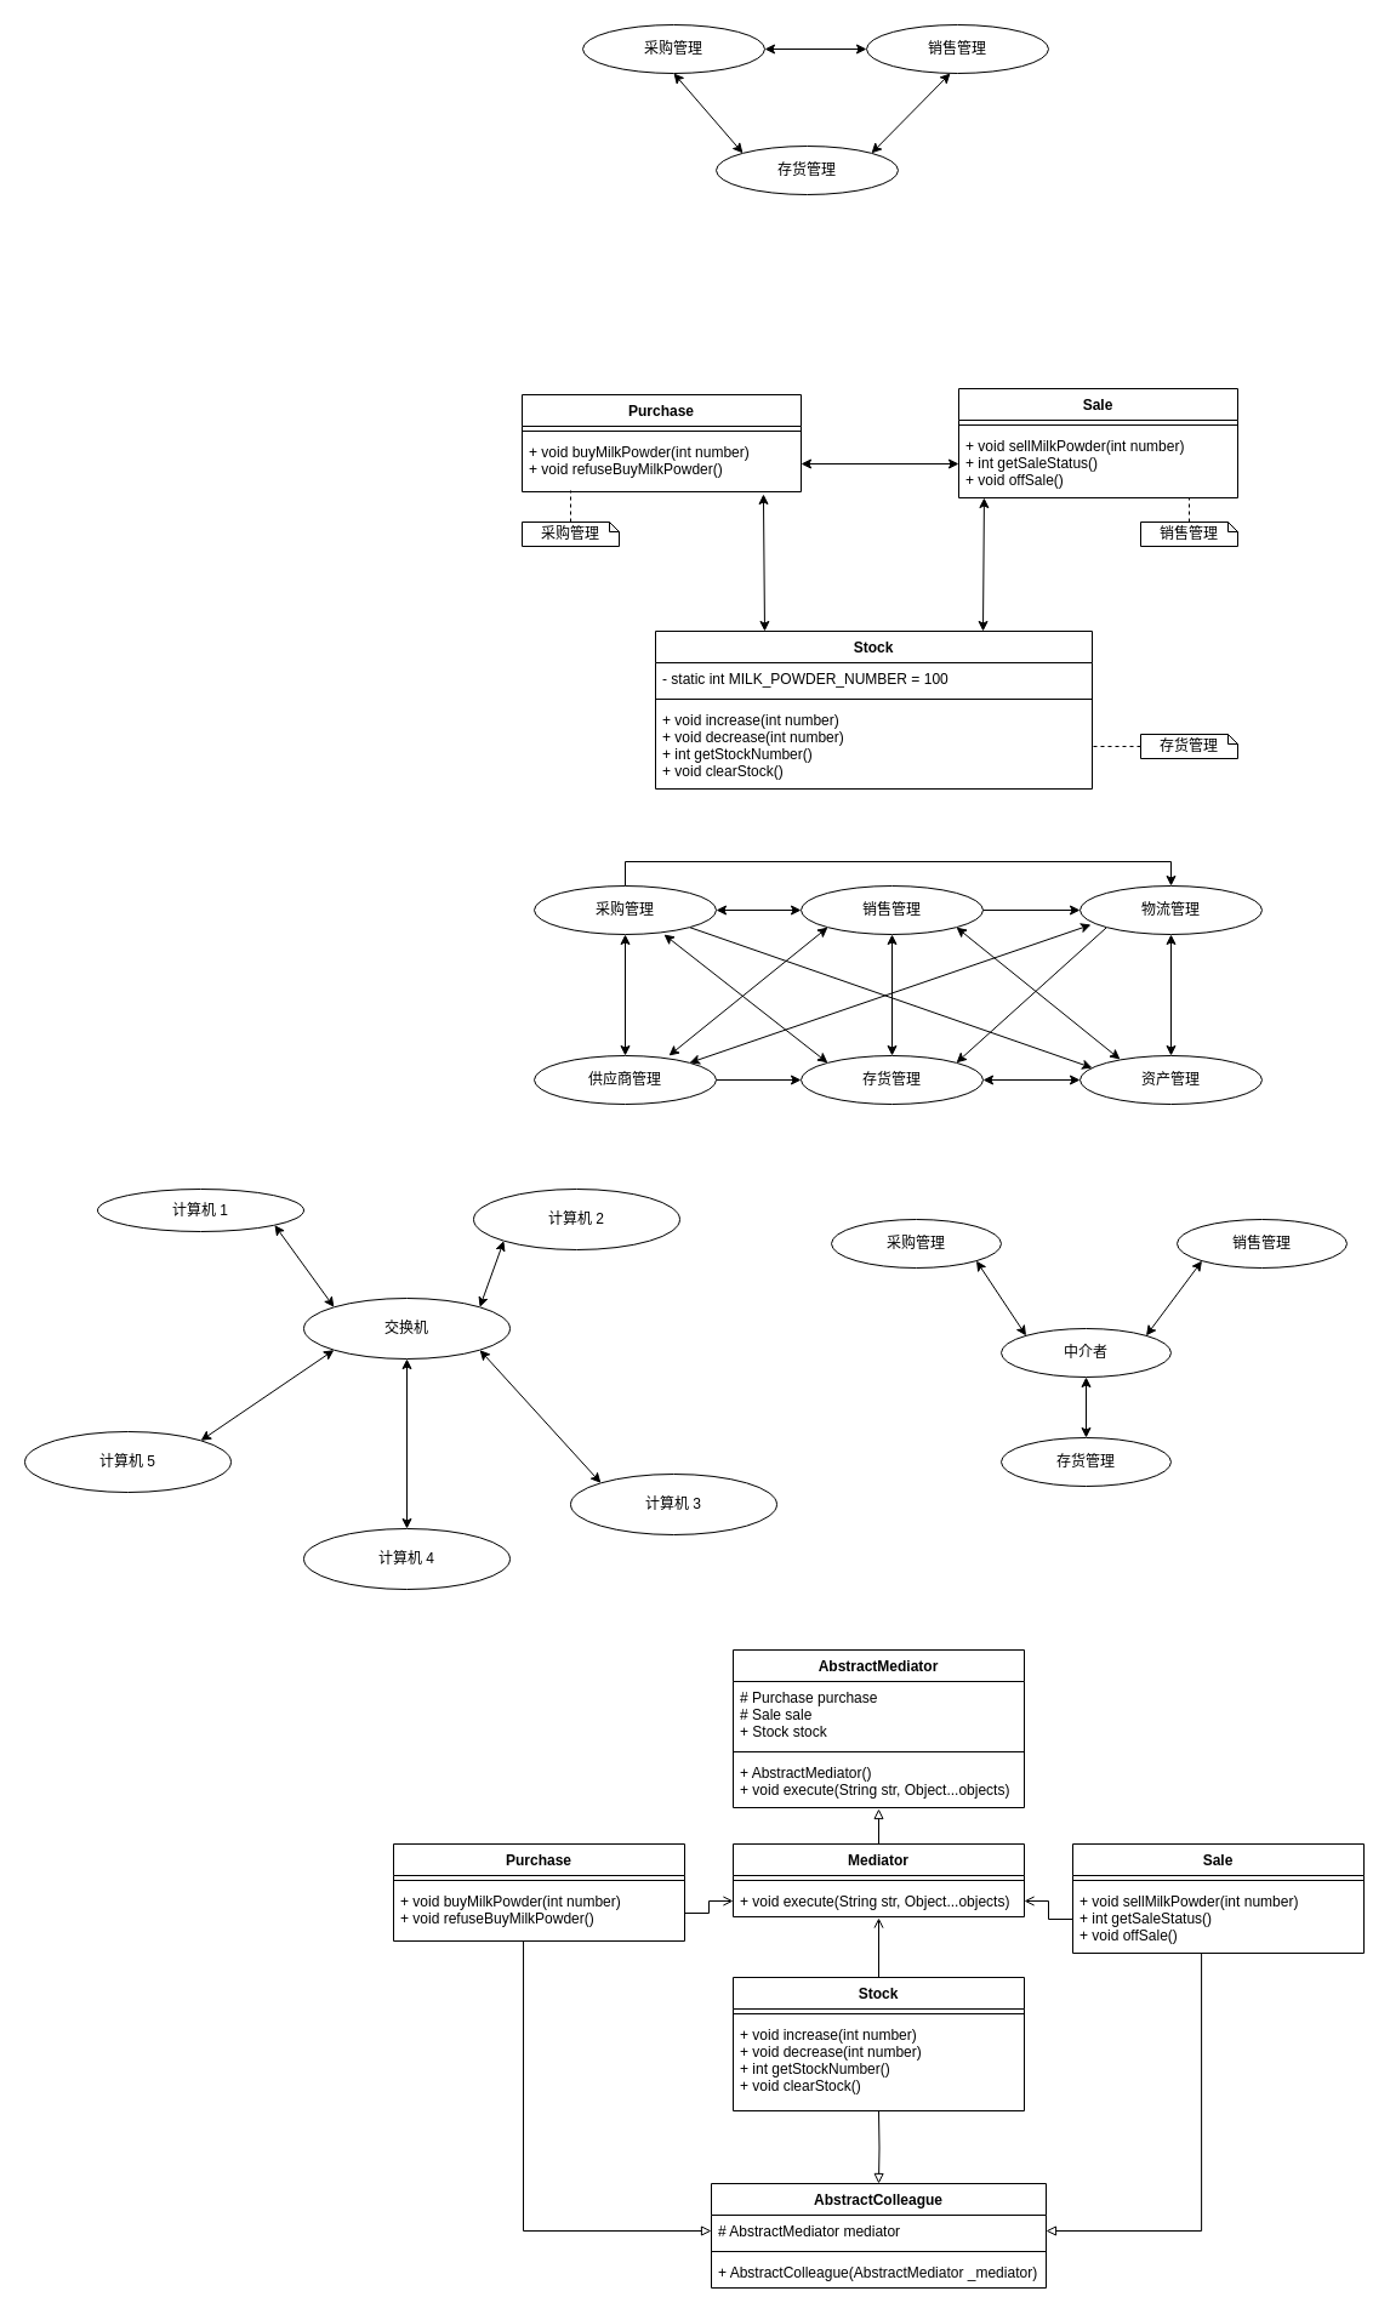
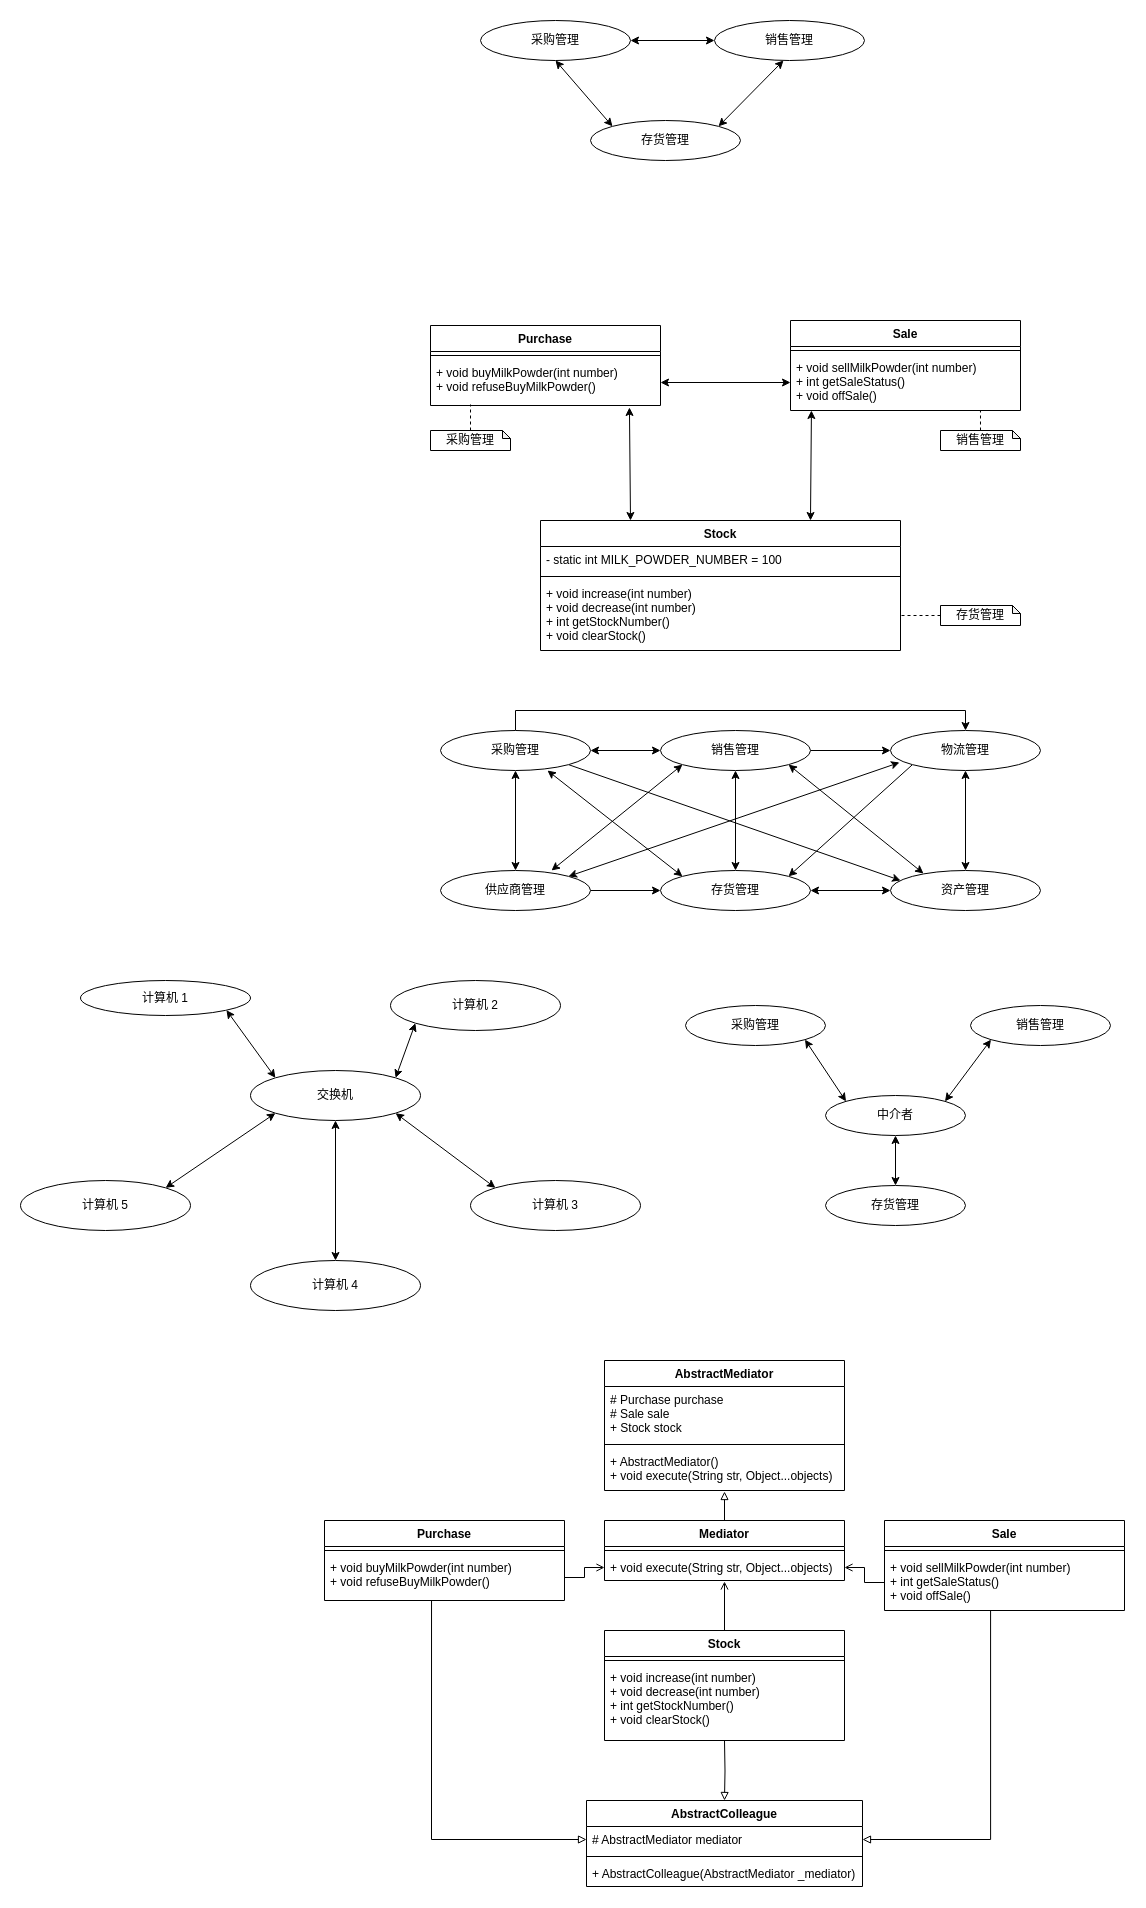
- <mxCell id="54" value="计算机 3" style="ellipse;whiteSpace=wrap;html=1;" vertex="1" parent="1"><mxGeometry x="470" y="1215" width="170" height="50" as="geometry" /></mxCell>
+ <mxCell id="54" value="计算机 3" style="ellipse;whiteSpace=wrap;html=1;" vertex="1" parent="1"><mxGeometry x="470" y="1180" width="170" height="50" as="geometry" /></mxCell>
